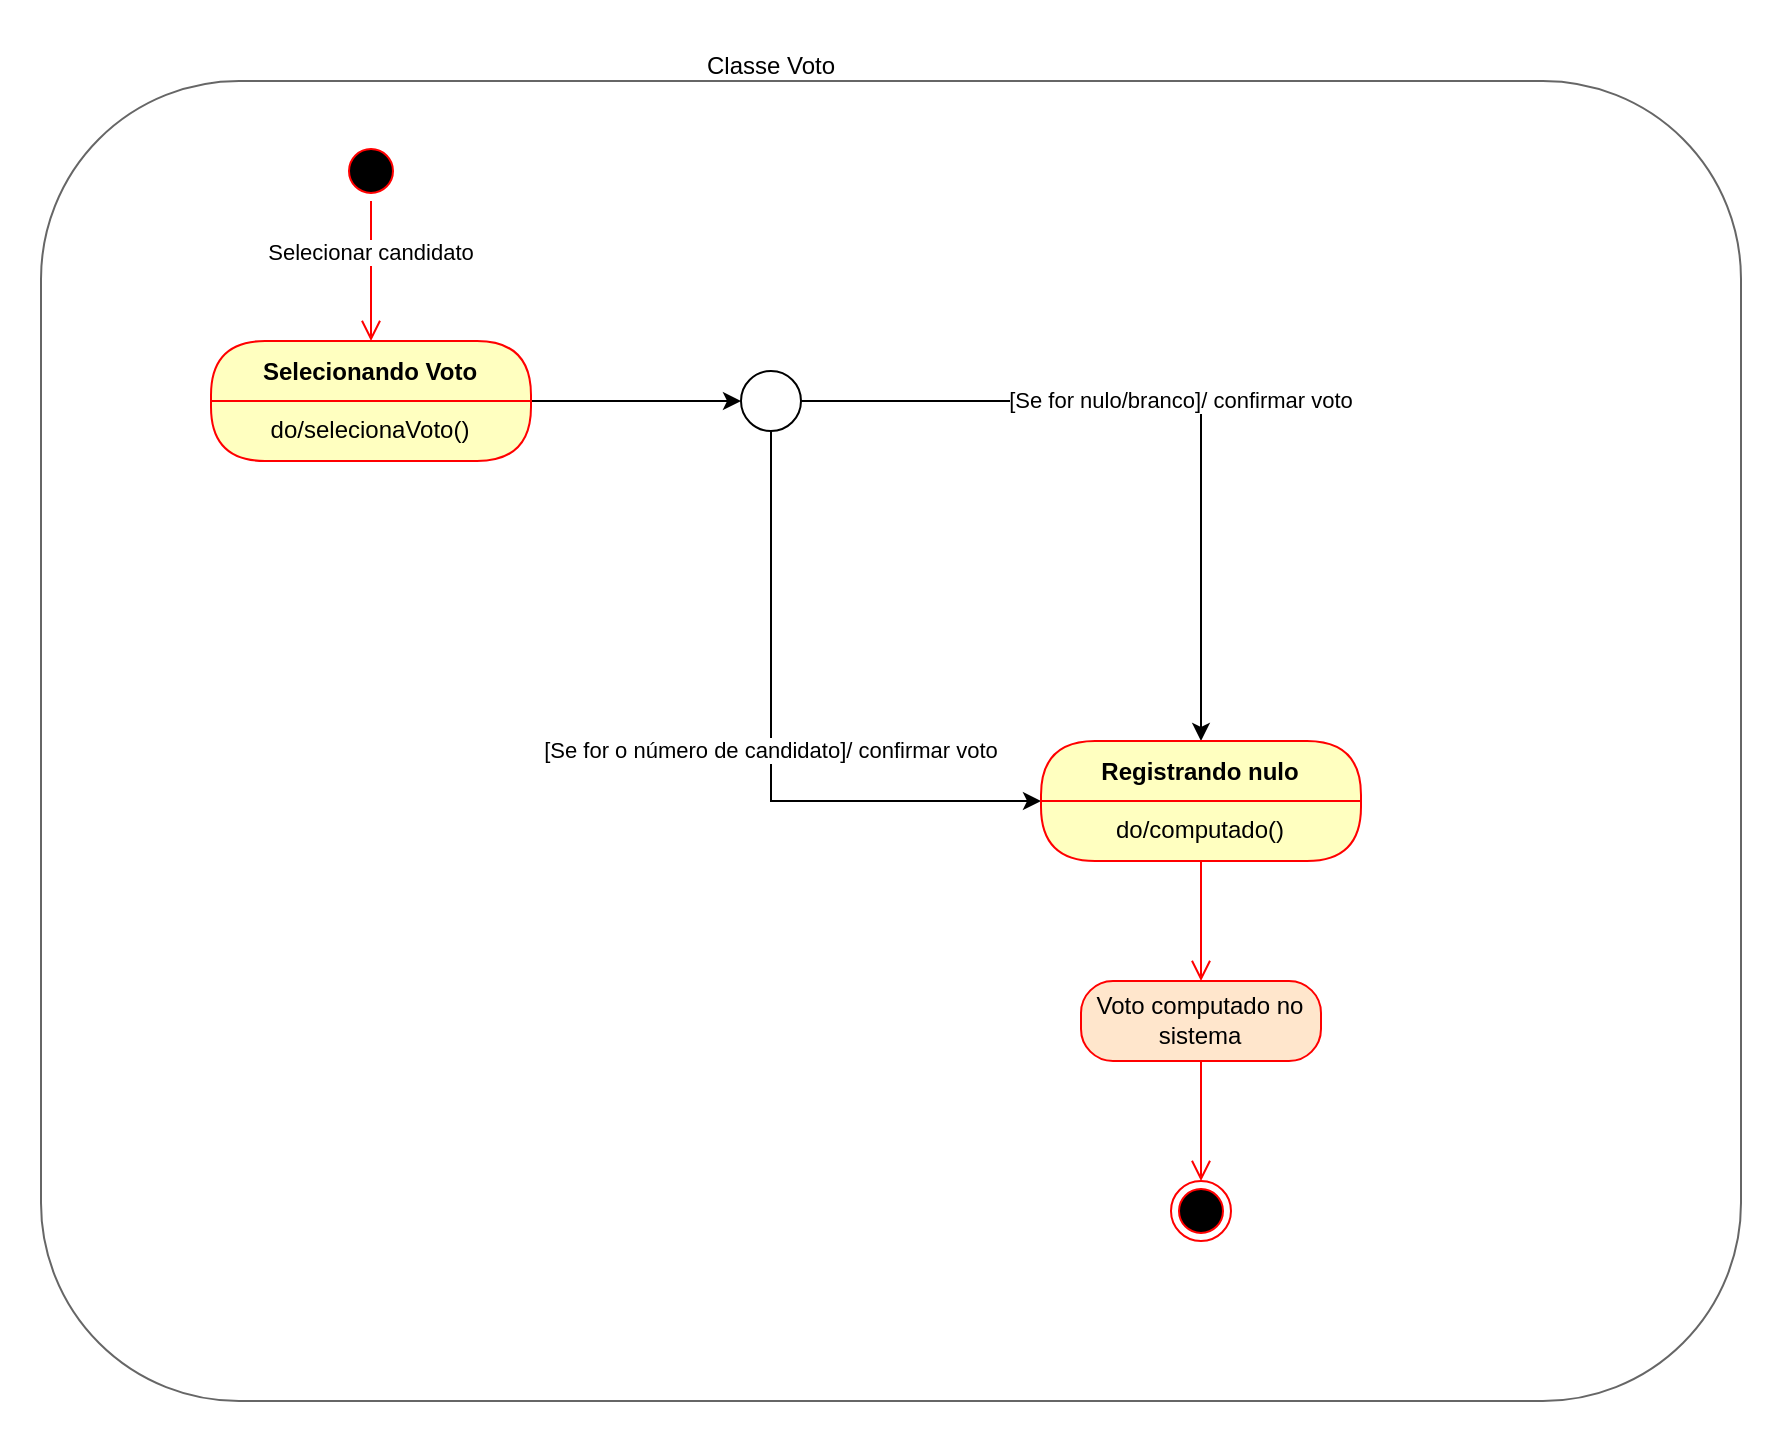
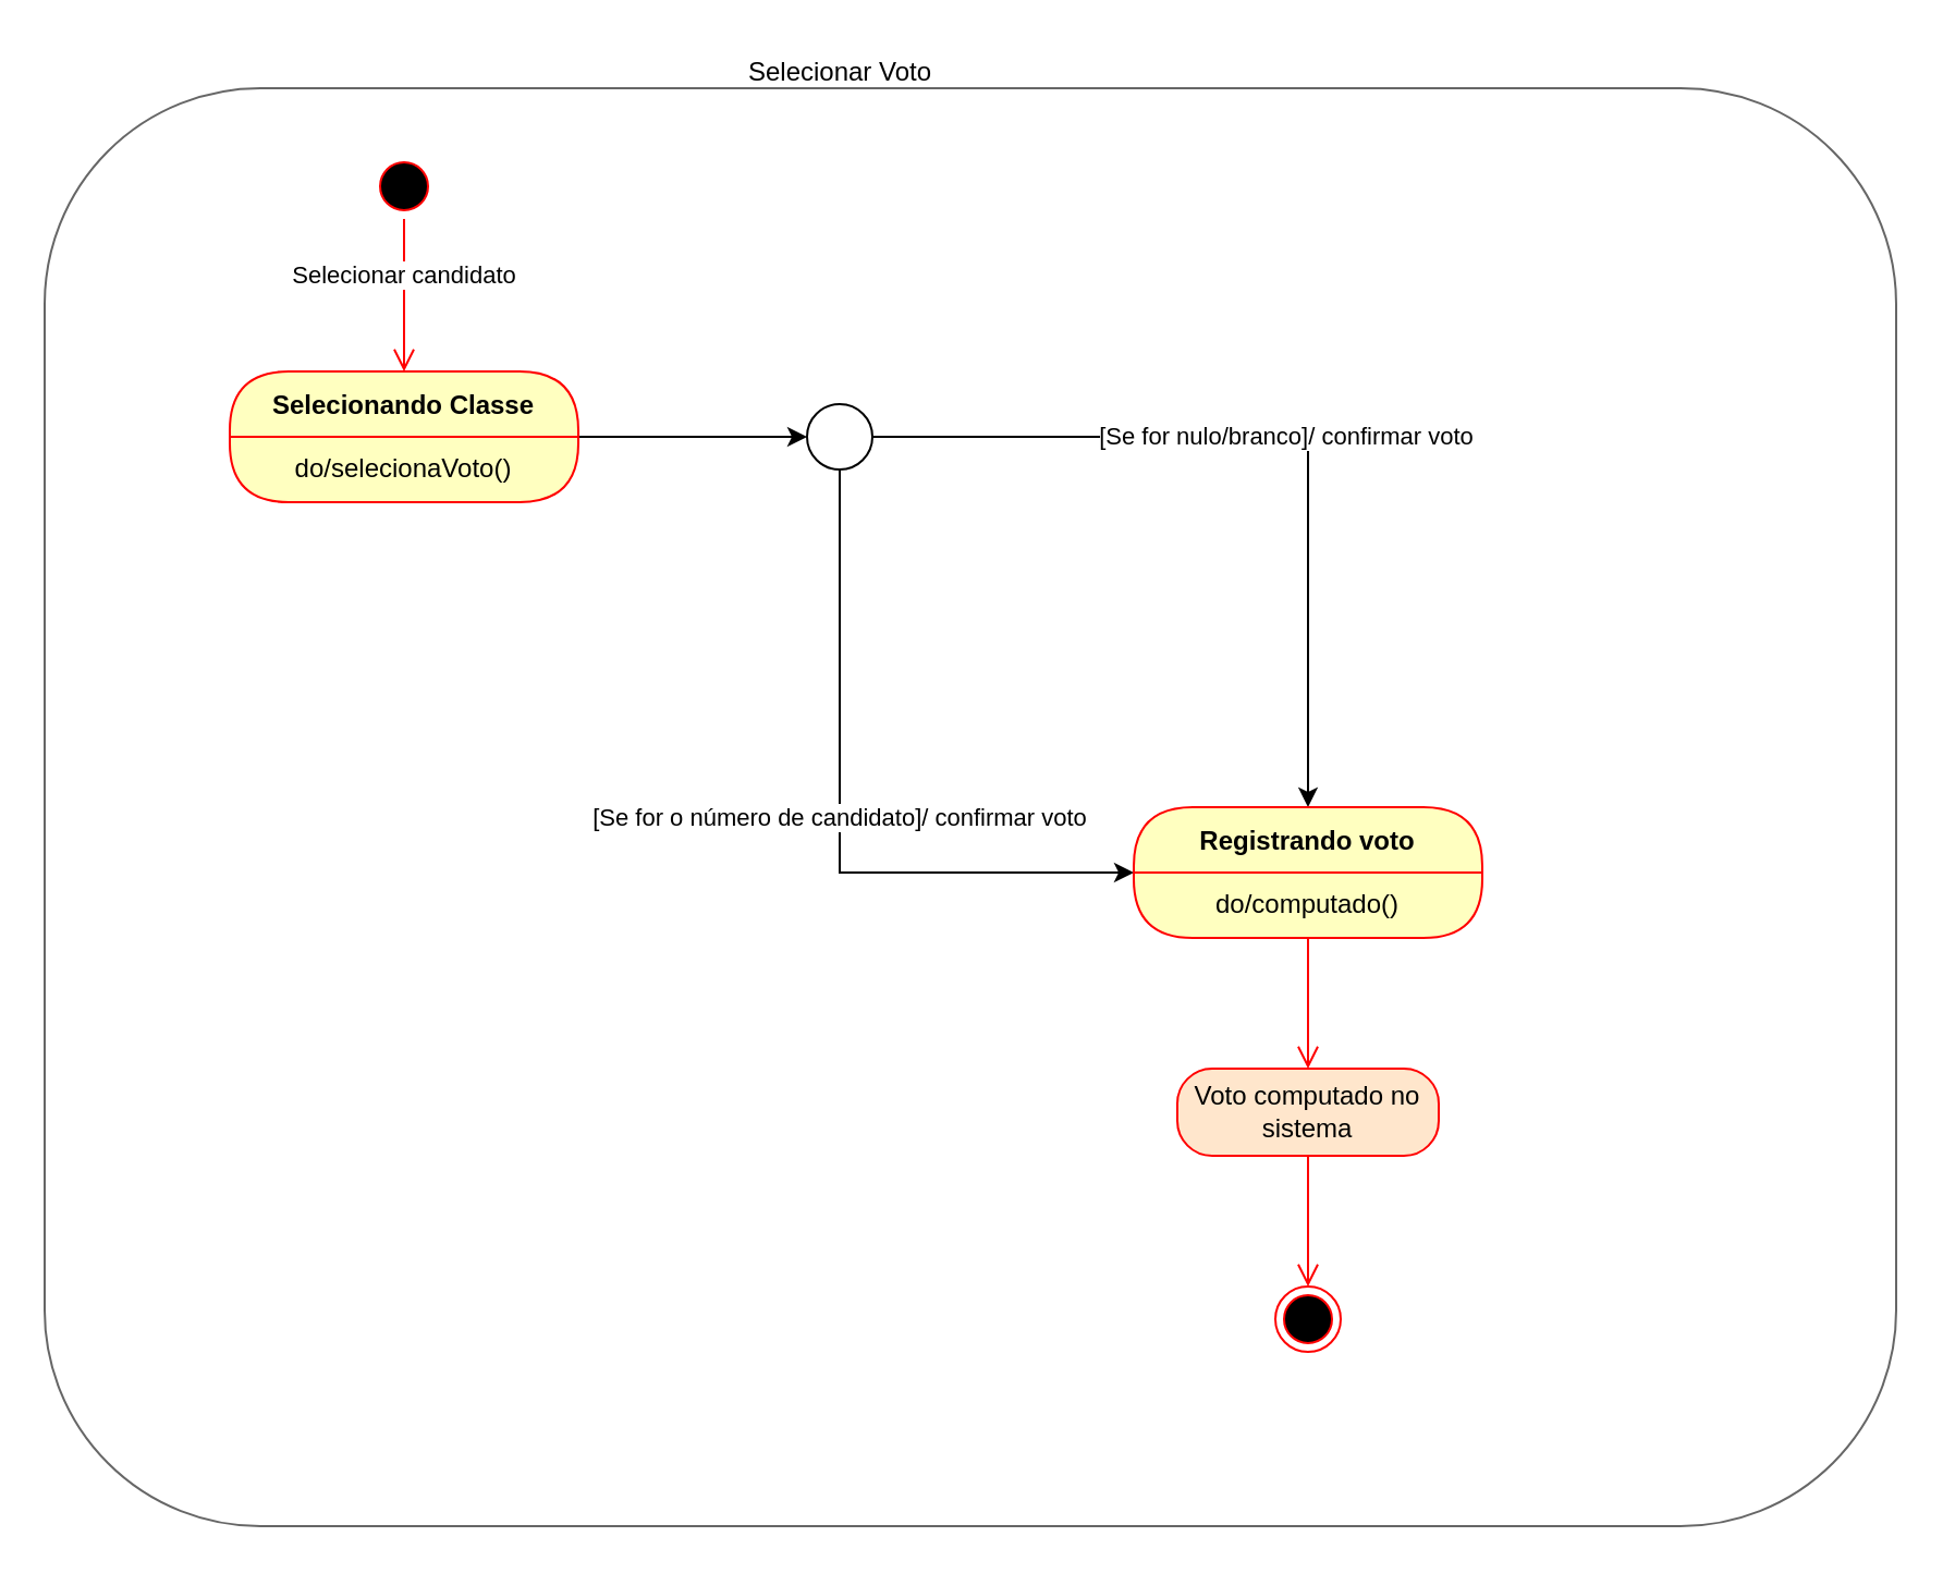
- <mxCell id="17" value="Classe Voto&lt;div&gt;&lt;br&gt;&lt;/div&gt;" style="text;html=1;align=center;verticalAlign=middle;resizable=0;points=[];autosize=1;strokeColor=none;fillColor=none;" vertex="1" parent="1"><mxGeometry x="340" y="20" width="90" height="40" as="geometry" /></mxCell>
+ <mxCell id="17" value="Selecionar Voto&lt;div&gt;&lt;br&gt;&lt;/div&gt;" style="text;html=1;align=center;verticalAlign=middle;resizable=0;points=[];autosize=1;strokeColor=none;fillColor=none;" vertex="1" parent="1"><mxGeometry x="340" y="20" width="90" height="40" as="geometry" /></mxCell>
- <mxCell id="6" value="Selecionando Voto" style="swimlane;fontStyle=1;align=center;verticalAlign=middle;childLayout=stackLayout;horizontal=1;startSize=30;horizontalStack=0;resizeParent=0;resizeLast=1;container=0;fontColor=#000000;collapsible=0;rounded=1;arcSize=30;strokeColor=#ff0000;fillColor=#ffffc0;swimlaneFillColor=#ffffc0;dropTarget=0;" vertex="1" parent="1"><mxGeometry x="105" y="170" width="160" height="60" as="geometry" /></mxCell>
+ <mxCell id="6" value="Selecionando Classe" style="swimlane;fontStyle=1;align=center;verticalAlign=middle;childLayout=stackLayout;horizontal=1;startSize=30;horizontalStack=0;resizeParent=0;resizeLast=1;container=0;fontColor=#000000;collapsible=0;rounded=1;arcSize=30;strokeColor=#ff0000;fillColor=#ffffc0;swimlaneFillColor=#ffffc0;dropTarget=0;" vertex="1" parent="1"><mxGeometry x="105" y="170" width="160" height="60" as="geometry" /></mxCell>
- <mxCell id="11" value="Registrando nulo" style="swimlane;fontStyle=1;align=center;verticalAlign=middle;childLayout=stackLayout;horizontal=1;startSize=30;horizontalStack=0;resizeParent=0;resizeLast=1;container=0;fontColor=#000000;collapsible=0;rounded=1;arcSize=30;strokeColor=#ff0000;fillColor=#ffffc0;swimlaneFillColor=#ffffc0;dropTarget=0;" vertex="1" parent="1"><mxGeometry x="520" y="370" width="160" height="60" as="geometry" /></mxCell>
+ <mxCell id="11" value="Registrando voto" style="swimlane;fontStyle=1;align=center;verticalAlign=middle;childLayout=stackLayout;horizontal=1;startSize=30;horizontalStack=0;resizeParent=0;resizeLast=1;container=0;fontColor=#000000;collapsible=0;rounded=1;arcSize=30;strokeColor=#ff0000;fillColor=#ffffc0;swimlaneFillColor=#ffffc0;dropTarget=0;" vertex="1" parent="1"><mxGeometry x="520" y="370" width="160" height="60" as="geometry" /></mxCell>
